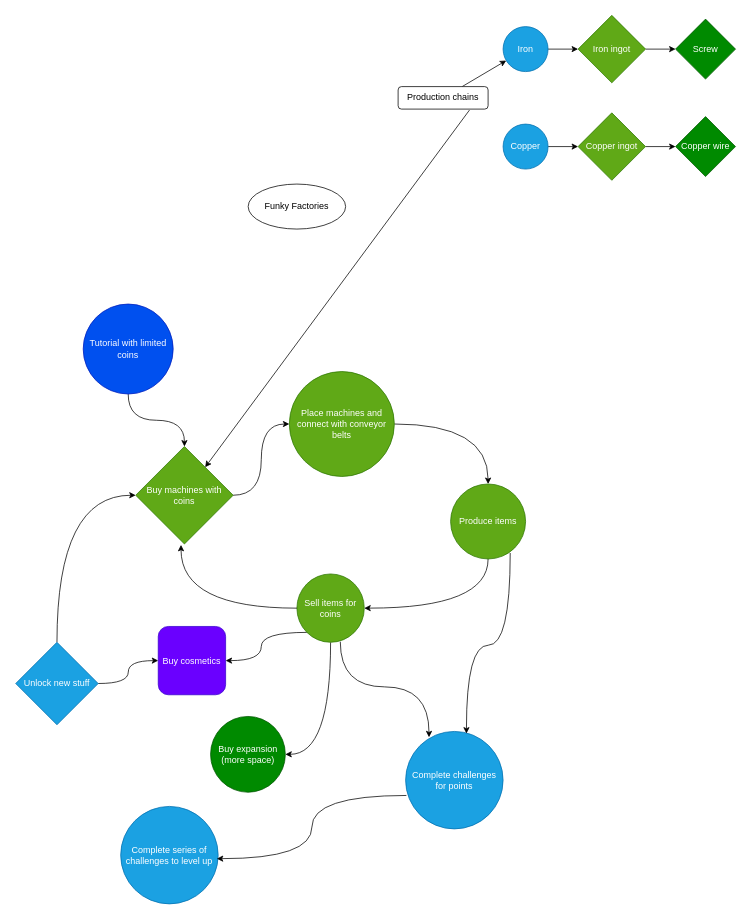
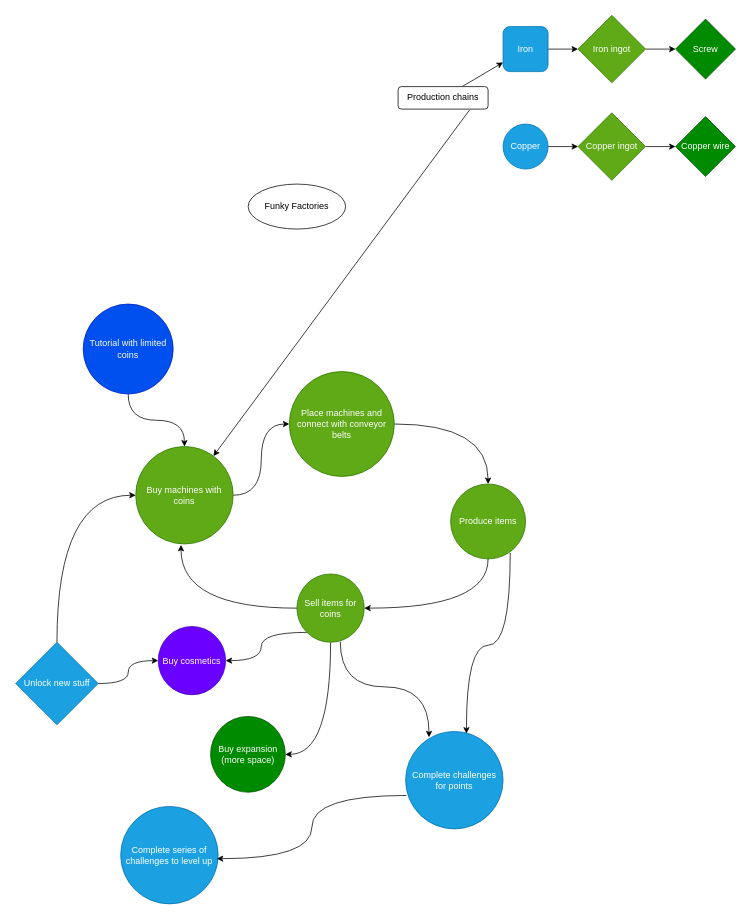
- <mxCell id="7" value="Iron" style="ellipse;whiteSpace=wrap;html=1;aspect=fixed;fillColor=#1ba1e2;fontColor=#ffffff;strokeColor=#006EAF;" parent="1" vertex="1"><mxGeometry x="670" y="35" width="60" height="60" as="geometry" /></mxCell>
+ <mxCell id="7" value="Iron" style="whiteSpace=wrap;html=1;aspect=fixed;fillColor=#1ba1e2;fontColor=#ffffff;strokeColor=#006EAF;rounded=1;" parent="1" vertex="1"><mxGeometry x="670" y="35" width="60" height="60" as="geometry" /></mxCell>
- <mxCell id="17" value="Buy machines with coins" style="rhombus;whiteSpace=wrap;html=1;fillColor=#60a917;fontColor=#ffffff;strokeColor=#2D7600;" vertex="1" parent="1"><mxGeometry x="180" y="595" width="130" height="130" as="geometry" /></mxCell>
+ <mxCell id="17" value="Buy machines with coins" style="ellipse;whiteSpace=wrap;html=1;fillColor=#60a917;fontColor=#ffffff;strokeColor=#2D7600;" vertex="1" parent="1"><mxGeometry x="180" y="595" width="130" height="130" as="geometry" /></mxCell>
- <mxCell id="36" value="Buy cosmetics" style="whiteSpace=wrap;html=1;fillColor=#6a00ff;fontColor=#ffffff;strokeColor=#3700CC;rounded=1;" vertex="1" parent="1"><mxGeometry x="210.07" y="835" width="89.86" height="91.11" as="geometry" /></mxCell>
+ <mxCell id="36" value="Buy cosmetics" style="ellipse;whiteSpace=wrap;html=1;fillColor=#6a00ff;fontColor=#ffffff;strokeColor=#3700CC;" vertex="1" parent="1"><mxGeometry x="210.07" y="835" width="89.86" height="91.11" as="geometry" /></mxCell>
